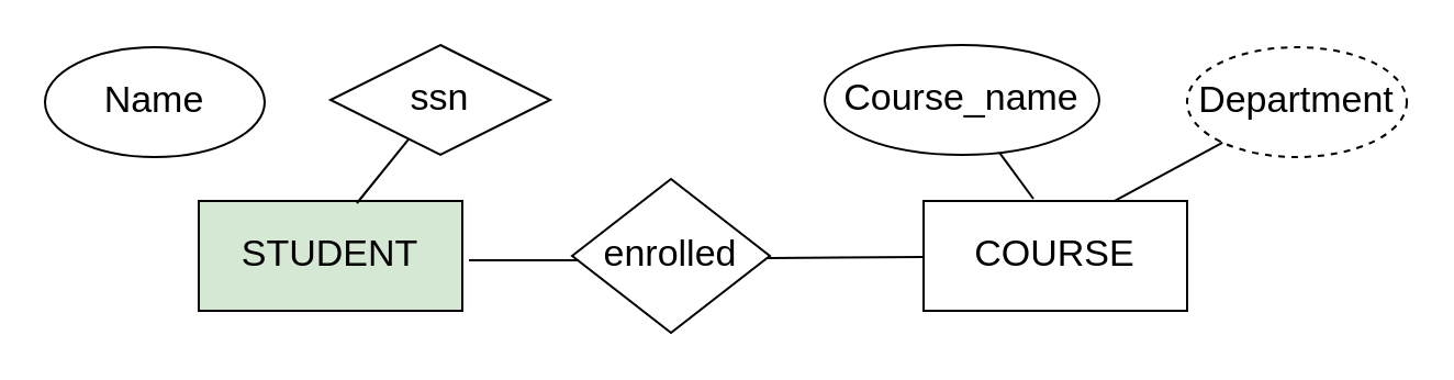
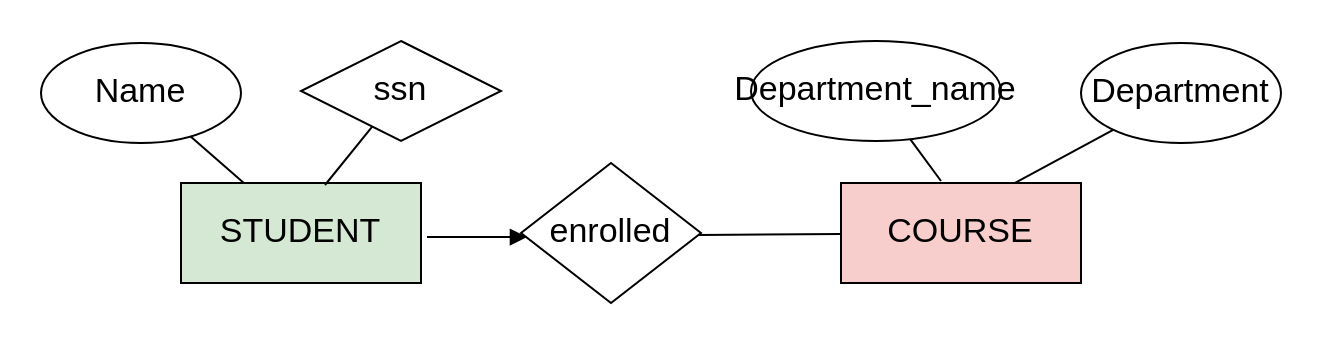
- <mxCell id="11" value="Course_name" style="ellipse;whiteSpace=wrap;html=1;fillColor=none;fontSize=17;" vertex="1" parent="1"><mxGeometry x="375" y="20" width="125" height="50" as="geometry" /></mxCell>
+ <mxCell id="11" value="Department_name" style="ellipse;whiteSpace=wrap;html=1;fillColor=none;fontSize=17;" vertex="1" parent="1"><mxGeometry x="375" y="20" width="125" height="50" as="geometry" /></mxCell>
- <mxCell id="13" value="Department" style="ellipse;whiteSpace=wrap;html=1;fillColor=none;fontSize=17;dashed=1;" vertex="1" parent="1"><mxGeometry x="540" y="21" width="100" height="50" as="geometry" /></mxCell>
+ <mxCell id="13" value="Department" style="ellipse;whiteSpace=wrap;html=1;fillColor=none;fontSize=17;" vertex="1" parent="1"><mxGeometry x="540" y="21" width="100" height="50" as="geometry" /></mxCell>
+ <mxCell id="8" value="" style="endArrow=none;html=1;fontSize=17;" edge="1" parent="1" source="3" target="7"><mxGeometry width="50" height="50" relative="1" as="geometry"><mxPoint x="30" y="221" as="sourcePoint" /><mxPoint x="80" y="171" as="targetPoint" /></mxGeometry></mxCell>
- <mxCell id="2" value="COURSE" style="rounded=0;whiteSpace=wrap;html=1;fontSize=17;" parent="1" vertex="1"><mxGeometry x="420" y="91" width="120" height="50" as="geometry" /></mxCell>
+ <mxCell id="2" value="COURSE" style="rounded=0;whiteSpace=wrap;html=1;fontSize=17;fillColor=#f8cecc;" parent="1" vertex="1"><mxGeometry x="420" y="91" width="120" height="50" as="geometry" /></mxCell>
- <mxCell id="6" value="" style="endArrow=none;html=1;fontSize=19;exitX=1.025;exitY=0.54;exitDx=0;exitDy=0;exitPerimeter=0;entryX=0.033;entryY=0.529;entryDx=0;entryDy=0;entryPerimeter=0;" edge="1" parent="1" source="3" target="4"><mxGeometry width="50" height="50" relative="1" as="geometry"><mxPoint x="330" y="60" as="sourcePoint" /><mxPoint x="260" y="52" as="targetPoint" /></mxGeometry></mxCell>
+ <mxCell id="6" value="" style="endArrow=block;html=1;fontSize=19;exitX=1.025;exitY=0.54;exitDx=0;exitDy=0;exitPerimeter=0;entryX=0.033;entryY=0.529;entryDx=0;entryDy=0;entryPerimeter=0;" edge="1" parent="1" source="3" target="4"><mxGeometry width="50" height="50" relative="1" as="geometry"><mxPoint x="330" y="60" as="sourcePoint" /><mxPoint x="260" y="52" as="targetPoint" /></mxGeometry></mxCell>
